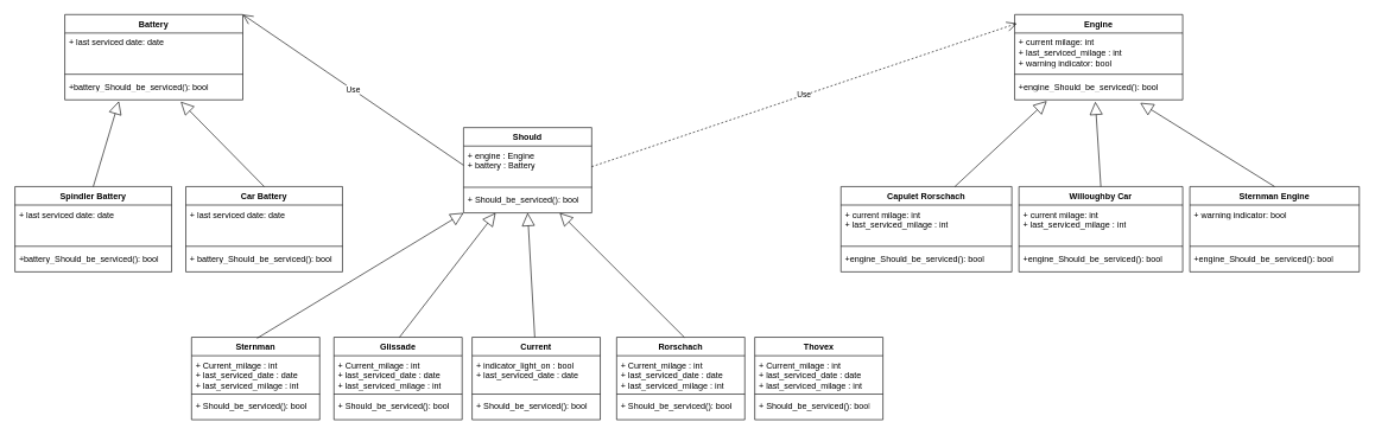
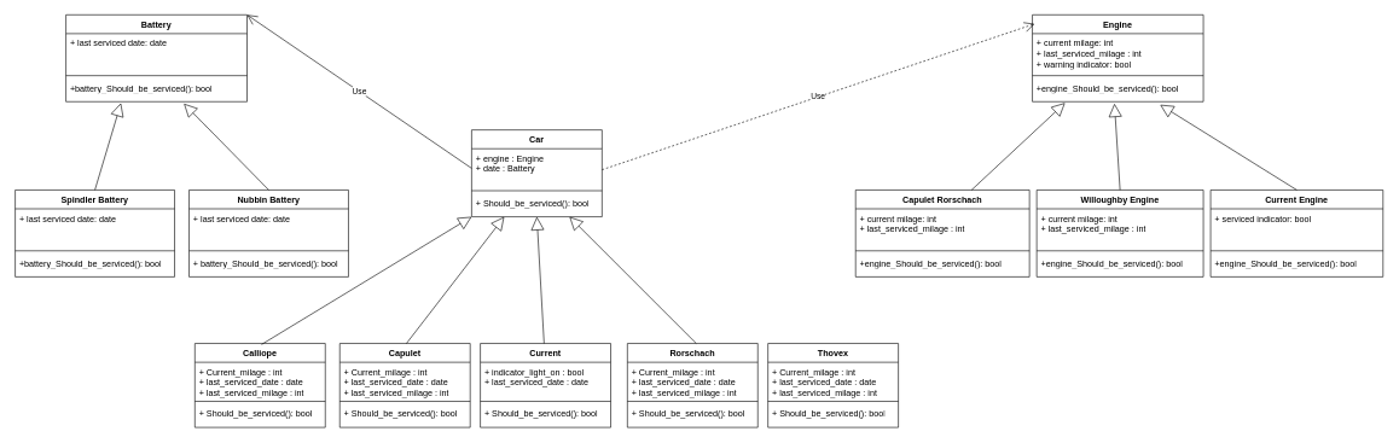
- <mxCell id="10" value="Should" style="swimlane;fontStyle=1;align=center;verticalAlign=top;childLayout=stackLayout;horizontal=1;startSize=26;horizontalStack=0;resizeParent=1;resizeParentMax=0;resizeLast=0;collapsible=1;marginBottom=0;whiteSpace=wrap;html=1;" vertex="1" parent="1"><mxGeometry x="650" y="179" width="180" height="120" as="geometry" /></mxCell>
+ <mxCell id="10" value="Car" style="swimlane;fontStyle=1;align=center;verticalAlign=top;childLayout=stackLayout;horizontal=1;startSize=26;horizontalStack=0;resizeParent=1;resizeParentMax=0;resizeLast=0;collapsible=1;marginBottom=0;whiteSpace=wrap;html=1;" vertex="1" parent="1"><mxGeometry x="650" y="179" width="180" height="120" as="geometry" /></mxCell>
- <mxCell id="11" value="+ engine : Engine&lt;br&gt;+ battery : Battery" style="text;strokeColor=none;fillColor=none;align=left;verticalAlign=top;spacingLeft=4;spacingRight=4;overflow=hidden;rotatable=0;points=[[0,0.5],[1,0.5]];portConstraint=eastwest;whiteSpace=wrap;html=1;" vertex="1" parent="10"><mxGeometry y="26" width="180" height="54" as="geometry" /></mxCell>
+ <mxCell id="11" value="+ engine : Engine&lt;br&gt;+ date : Battery" style="text;strokeColor=none;fillColor=none;align=left;verticalAlign=top;spacingLeft=4;spacingRight=4;overflow=hidden;rotatable=0;points=[[0,0.5],[1,0.5]];portConstraint=eastwest;whiteSpace=wrap;html=1;" vertex="1" parent="10"><mxGeometry y="26" width="180" height="54" as="geometry" /></mxCell>
- <mxCell id="30" value="Car Battery" style="swimlane;fontStyle=1;align=center;verticalAlign=top;childLayout=stackLayout;horizontal=1;startSize=26;horizontalStack=0;resizeParent=1;resizeParentMax=0;resizeLast=0;collapsible=1;marginBottom=0;whiteSpace=wrap;html=1;" vertex="1" parent="1"><mxGeometry x="260" y="262" width="220" height="120" as="geometry" /></mxCell>
+ <mxCell id="30" value="Nubbin Battery" style="swimlane;fontStyle=1;align=center;verticalAlign=top;childLayout=stackLayout;horizontal=1;startSize=26;horizontalStack=0;resizeParent=1;resizeParentMax=0;resizeLast=0;collapsible=1;marginBottom=0;whiteSpace=wrap;html=1;" vertex="1" parent="1"><mxGeometry x="260" y="262" width="220" height="120" as="geometry" /></mxCell>
- <mxCell id="18" value="Willoughby Car" style="swimlane;fontStyle=1;align=center;verticalAlign=top;childLayout=stackLayout;horizontal=1;startSize=26;horizontalStack=0;resizeParent=1;resizeParentMax=0;resizeLast=0;collapsible=1;marginBottom=0;whiteSpace=wrap;html=1;" vertex="1" parent="1"><mxGeometry x="1430" y="262" width="230" height="120" as="geometry" /></mxCell>
+ <mxCell id="18" value="Willoughby Engine" style="swimlane;fontStyle=1;align=center;verticalAlign=top;childLayout=stackLayout;horizontal=1;startSize=26;horizontalStack=0;resizeParent=1;resizeParentMax=0;resizeLast=0;collapsible=1;marginBottom=0;whiteSpace=wrap;html=1;" vertex="1" parent="1"><mxGeometry x="1430" y="262" width="230" height="120" as="geometry" /></mxCell>
- <mxCell id="22" value="Sternman Engine" style="swimlane;fontStyle=1;align=center;verticalAlign=top;childLayout=stackLayout;horizontal=1;startSize=26;horizontalStack=0;resizeParent=1;resizeParentMax=0;resizeLast=0;collapsible=1;marginBottom=0;whiteSpace=wrap;html=1;" vertex="1" parent="1"><mxGeometry x="1670" y="262" width="238" height="120" as="geometry" /></mxCell>
+ <mxCell id="22" value="Current Engine" style="swimlane;fontStyle=1;align=center;verticalAlign=top;childLayout=stackLayout;horizontal=1;startSize=26;horizontalStack=0;resizeParent=1;resizeParentMax=0;resizeLast=0;collapsible=1;marginBottom=0;whiteSpace=wrap;html=1;" vertex="1" parent="1"><mxGeometry x="1670" y="262" width="238" height="120" as="geometry" /></mxCell>
- <mxCell id="23" value="+ warning indicator: bool" style="text;strokeColor=none;fillColor=none;align=left;verticalAlign=top;spacingLeft=4;spacingRight=4;overflow=hidden;rotatable=0;points=[[0,0.5],[1,0.5]];portConstraint=eastwest;whiteSpace=wrap;html=1;" vertex="1" parent="22"><mxGeometry y="26" width="238" height="54" as="geometry" /></mxCell>
+ <mxCell id="23" value="+ serviced indicator: bool" style="text;strokeColor=none;fillColor=none;align=left;verticalAlign=top;spacingLeft=4;spacingRight=4;overflow=hidden;rotatable=0;points=[[0,0.5],[1,0.5]];portConstraint=eastwest;whiteSpace=wrap;html=1;" vertex="1" parent="22"><mxGeometry y="26" width="238" height="54" as="geometry" /></mxCell>
- <mxCell id="45" value="Sternman" style="swimlane;fontStyle=1;align=center;verticalAlign=top;childLayout=stackLayout;horizontal=1;startSize=26;horizontalStack=0;resizeParent=1;resizeParentMax=0;resizeLast=0;collapsible=1;marginBottom=0;whiteSpace=wrap;html=1;" vertex="1" parent="1"><mxGeometry x="268" y="474" width="180" height="116" as="geometry" /></mxCell>
+ <mxCell id="45" value="Calliope" style="swimlane;fontStyle=1;align=center;verticalAlign=top;childLayout=stackLayout;horizontal=1;startSize=26;horizontalStack=0;resizeParent=1;resizeParentMax=0;resizeLast=0;collapsible=1;marginBottom=0;whiteSpace=wrap;html=1;" vertex="1" parent="1"><mxGeometry x="268" y="474" width="180" height="116" as="geometry" /></mxCell>
- <mxCell id="49" value="Glissade" style="swimlane;fontStyle=1;align=center;verticalAlign=top;childLayout=stackLayout;horizontal=1;startSize=26;horizontalStack=0;resizeParent=1;resizeParentMax=0;resizeLast=0;collapsible=1;marginBottom=0;whiteSpace=wrap;html=1;" vertex="1" parent="1"><mxGeometry x="468" y="474" width="180" height="116" as="geometry" /></mxCell>
+ <mxCell id="49" value="Capulet" style="swimlane;fontStyle=1;align=center;verticalAlign=top;childLayout=stackLayout;horizontal=1;startSize=26;horizontalStack=0;resizeParent=1;resizeParentMax=0;resizeLast=0;collapsible=1;marginBottom=0;whiteSpace=wrap;html=1;" vertex="1" parent="1"><mxGeometry x="468" y="474" width="180" height="116" as="geometry" /></mxCell>
